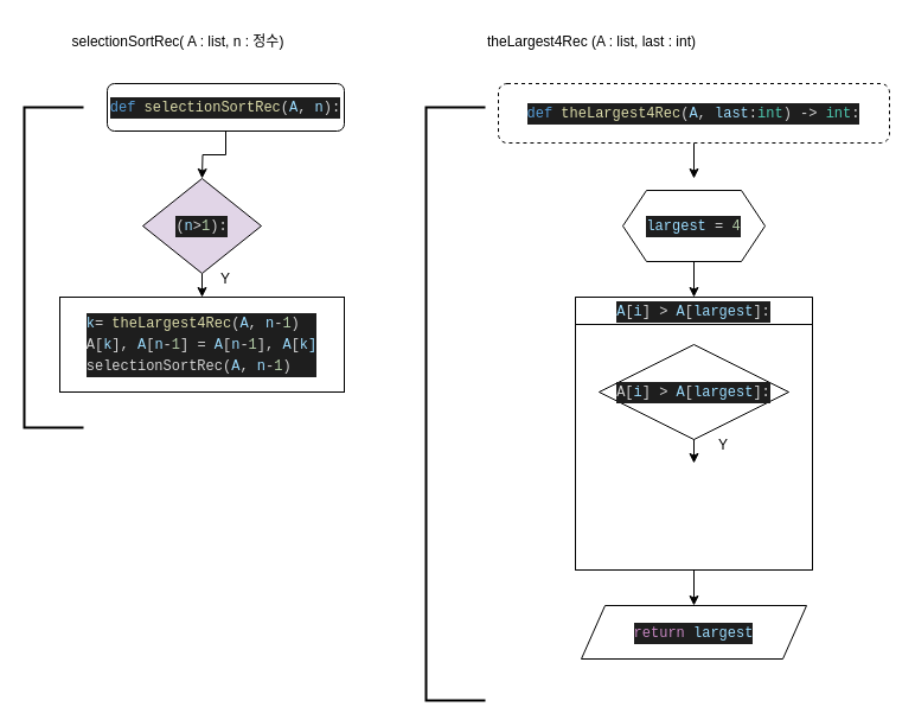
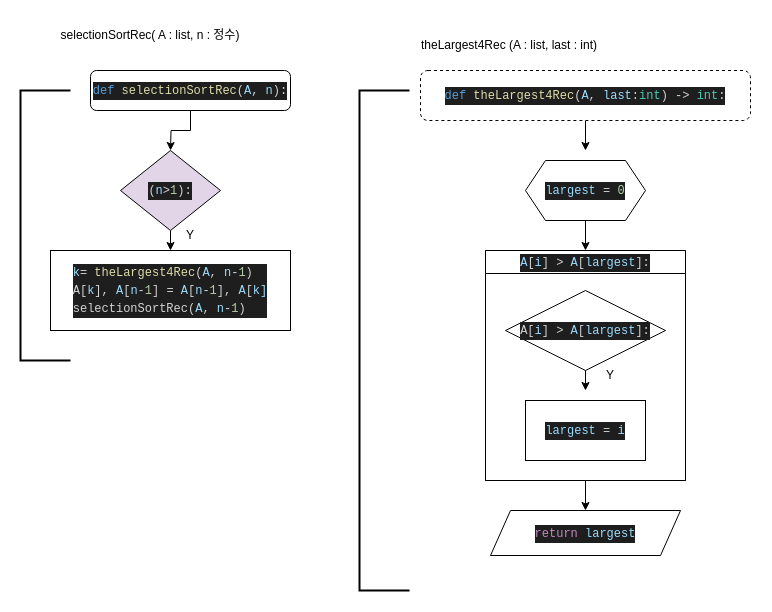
- <mxCell id="10" value="theLargest4Rec (A : list, last : int)" style="text;html=1;strokeColor=none;fillColor=none;align=center;verticalAlign=middle;whiteSpace=wrap;rounded=0;" vertex="1" parent="1"><mxGeometry x="384" y="20" width="230" height="30" as="geometry" /></mxCell>
+ <mxCell id="10" value="theLargest4Rec (A : list, last : int)" style="text;html=1;strokeColor=none;fillColor=none;align=center;verticalAlign=middle;whiteSpace=wrap;rounded=0;" vertex="1" parent="1"><mxGeometry x="394" y="30" width="230" height="30" as="geometry" /></mxCell>
- <mxCell id="15" value="&lt;div style=&quot;font-style: normal; font-variant-caps: normal; font-weight: normal; letter-spacing: normal; text-align: start; text-indent: 0px; text-transform: none; word-spacing: 0px; -webkit-text-stroke-width: 0px; text-decoration: none; color: rgb(212, 212, 212); background-color: rgb(30, 30, 30); font-family: Menlo, Monaco, &amp;quot;Courier New&amp;quot;, monospace; font-size: 12px; line-height: 18px;&quot;&gt;&lt;div&gt;&lt;span style=&quot;color: rgb(156, 220, 254);&quot;&gt;largest&lt;/span&gt;&lt;span style=&quot;color: rgb(212, 212, 212);&quot;&gt; = &lt;/span&gt;&lt;span style=&quot;color: rgb(181, 206, 168);&quot;&gt;4&lt;/span&gt;&lt;/div&gt;&lt;/div&gt;" style="shape=hexagon;perimeter=hexagonPerimeter2;whiteSpace=wrap;html=1;fixedSize=1;" vertex="1" parent="1"><mxGeometry x="525" y="160" width="120" height="60" as="geometry" /></mxCell>
+ <mxCell id="15" value="&lt;div style=&quot;font-style: normal; font-variant-caps: normal; font-weight: normal; letter-spacing: normal; text-align: start; text-indent: 0px; text-transform: none; word-spacing: 0px; -webkit-text-stroke-width: 0px; text-decoration: none; color: rgb(212, 212, 212); background-color: rgb(30, 30, 30); font-family: Menlo, Monaco, &amp;quot;Courier New&amp;quot;, monospace; font-size: 12px; line-height: 18px;&quot;&gt;&lt;div&gt;&lt;span style=&quot;color: rgb(156, 220, 254);&quot;&gt;largest&lt;/span&gt;&lt;span style=&quot;color: rgb(212, 212, 212);&quot;&gt; = &lt;/span&gt;&lt;span style=&quot;color: rgb(181, 206, 168);&quot;&gt;0&lt;/span&gt;&lt;/div&gt;&lt;/div&gt;" style="shape=hexagon;perimeter=hexagonPerimeter2;whiteSpace=wrap;html=1;fixedSize=1;" vertex="1" parent="1"><mxGeometry x="525" y="160" width="120" height="60" as="geometry" /></mxCell>
+ <mxCell id="22" value="&lt;div style=&quot;font-style: normal; font-variant-caps: normal; font-weight: normal; letter-spacing: normal; text-align: start; text-indent: 0px; text-transform: none; word-spacing: 0px; -webkit-text-stroke-width: 0px; text-decoration: none; color: rgb(212, 212, 212); background-color: rgb(30, 30, 30); font-family: Menlo, Monaco, &amp;quot;Courier New&amp;quot;, monospace; font-size: 12px; line-height: 18px;&quot;&gt;&lt;div&gt;&lt;span style=&quot;color: rgb(156, 220, 254);&quot;&gt;largest&lt;/span&gt;&lt;span style=&quot;color: rgb(212, 212, 212);&quot;&gt; = &lt;/span&gt;&lt;span style=&quot;color: rgb(156, 220, 254);&quot;&gt;i&lt;/span&gt;&lt;/div&gt;&lt;/div&gt;" style="rounded=0;whiteSpace=wrap;html=1;" vertex="1" parent="19"><mxGeometry x="40" y="150" width="120" height="60" as="geometry" /></mxCell>
